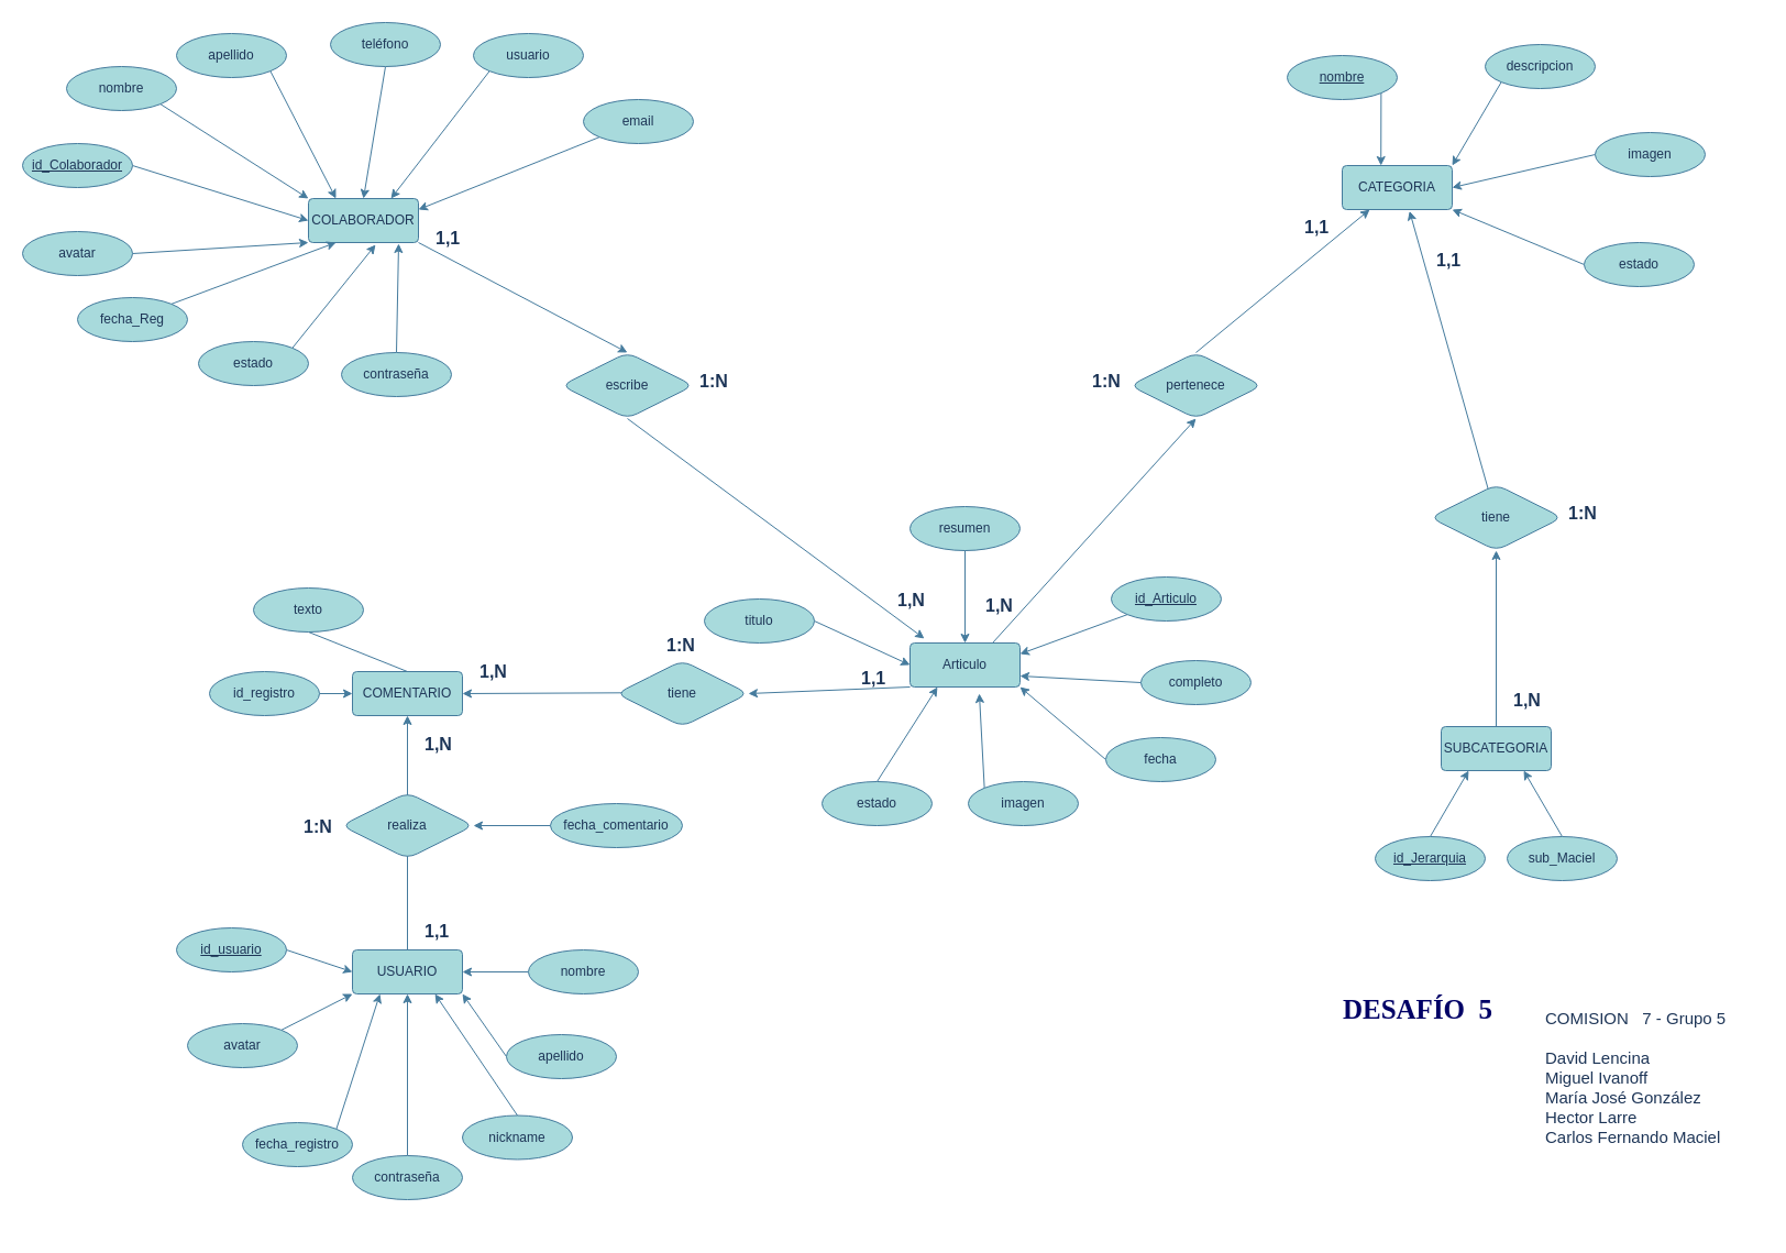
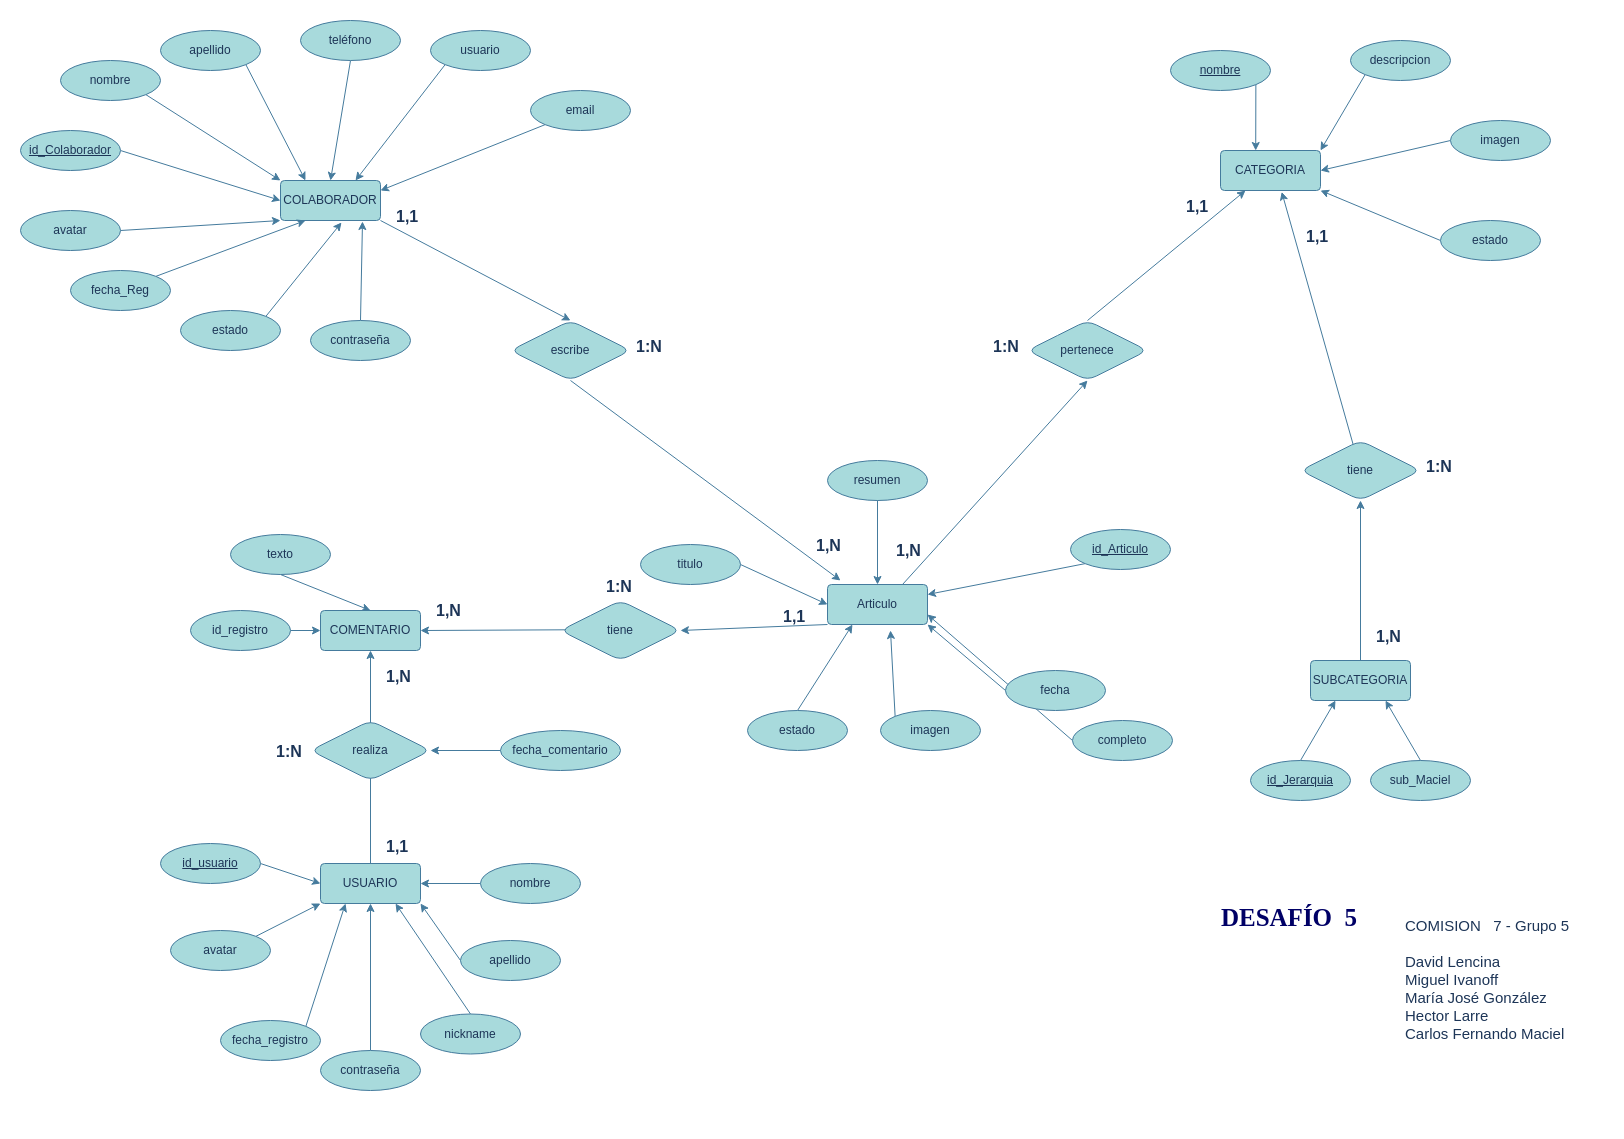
- <mxCell id="78" value="id_Articulo" style="ellipse;whiteSpace=wrap;html=1;align=center;fontStyle=4;labelBackgroundColor=none;fillColor=#A8DADC;strokeColor=#457B9D;fontColor=#1D3557;rounded=1;" parent="1" vertex="1"><mxGeometry x="1010" y="524" width="100" height="40" as="geometry" /></mxCell>
+ <mxCell id="78" value="id_Articulo" style="ellipse;whiteSpace=wrap;html=1;align=center;fontStyle=4;labelBackgroundColor=none;fillColor=#A8DADC;strokeColor=#457B9D;fontColor=#1D3557;rounded=1;" parent="1" vertex="1"><mxGeometry x="1070" y="529" width="100" height="40" as="geometry" /></mxCell>
- <mxCell id="61" style="edgeStyle=none;rounded=1;orthogonalLoop=1;jettySize=auto;html=1;exitX=0.5;exitY=1;exitDx=0;exitDy=0;entryX=0.5;entryY=0;entryDx=0;entryDy=0;labelBackgroundColor=none;strokeColor=#457B9D;fontColor=default;endArrow=none;" parent="1" source="62" target="90" edge="1"><mxGeometry relative="1" as="geometry"><mxPoint x="50" y="880" as="targetPoint" /></mxGeometry></mxCell>
+ <mxCell id="61" style="edgeStyle=none;rounded=1;orthogonalLoop=1;jettySize=auto;html=1;exitX=0.5;exitY=1;exitDx=0;exitDy=0;entryX=0.5;entryY=0;entryDx=0;entryDy=0;labelBackgroundColor=none;strokeColor=#457B9D;fontColor=default;" parent="1" source="62" target="90" edge="1"><mxGeometry relative="1" as="geometry"><mxPoint x="50" y="880" as="targetPoint" /></mxGeometry></mxCell>
- <mxCell id="39" value="completo" style="ellipse;whiteSpace=wrap;html=1;align=center;labelBackgroundColor=none;fillColor=#A8DADC;strokeColor=#457B9D;fontColor=#1D3557;rounded=1;" parent="1" vertex="1"><mxGeometry x="1037" y="600" width="100" height="40" as="geometry" /></mxCell>
+ <mxCell id="39" value="completo" style="ellipse;whiteSpace=wrap;html=1;align=center;labelBackgroundColor=none;fillColor=#A8DADC;strokeColor=#457B9D;fontColor=#1D3557;rounded=1;" parent="1" vertex="1"><mxGeometry x="1072" y="720" width="100" height="40" as="geometry" /></mxCell>
